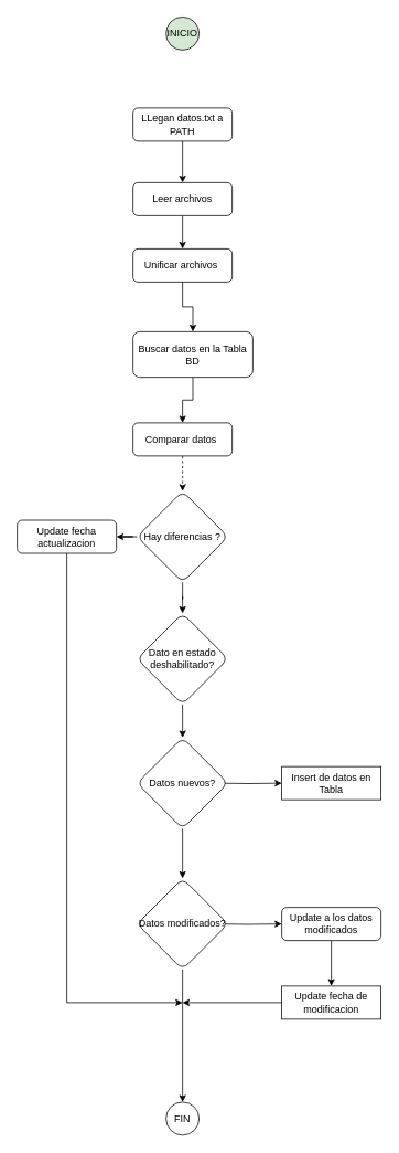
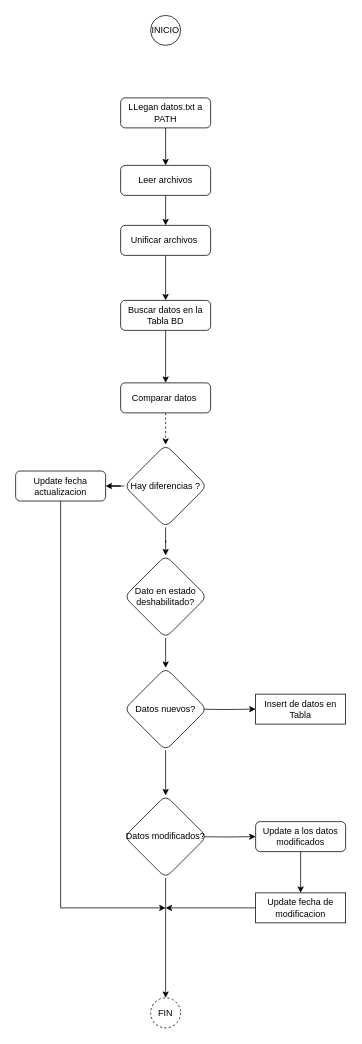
- <mxCell id="22" value="INICIO" style="ellipse;whiteSpace=wrap;html=1;rounded=1;glass=0;strokeWidth=1;shadow=0;labelBackgroundColor=none;fillColor=#d5e8d4;" vertex="1" parent="1"><mxGeometry x="200" y="20" width="40" height="40" as="geometry" /></mxCell>
+ <mxCell id="22" value="INICIO" style="ellipse;whiteSpace=wrap;html=1;rounded=1;glass=0;strokeWidth=1;shadow=0;labelBackgroundColor=none;" vertex="1" parent="1"><mxGeometry x="200" y="20" width="40" height="40" as="geometry" /></mxCell>
- <mxCell id="7" value="Buscar datos en la Tabla BD" style="rounded=1;whiteSpace=wrap;html=1;fontSize=12;glass=0;strokeWidth=1;shadow=0;labelBackgroundColor=none;" parent="1" vertex="1"><mxGeometry x="160" y="400" width="145" height="55" as="geometry" /></mxCell>
+ <mxCell id="7" value="Buscar datos en la Tabla BD" style="rounded=1;whiteSpace=wrap;html=1;fontSize=12;glass=0;strokeWidth=1;shadow=0;labelBackgroundColor=none;" parent="1" vertex="1"><mxGeometry x="160" y="400" width="120" height="40" as="geometry" /></mxCell>
- <mxCell id="21" value="FIN" style="ellipse;whiteSpace=wrap;html=1;rounded=1;glass=0;strokeWidth=1;shadow=0;labelBackgroundColor=none;" vertex="1" parent="1"><mxGeometry x="200" y="1330" width="40" height="40" as="geometry" /></mxCell>
+ <mxCell id="21" value="FIN" style="ellipse;whiteSpace=wrap;html=1;rounded=1;glass=0;strokeWidth=1;shadow=0;labelBackgroundColor=none;dashed=1;" vertex="1" parent="1"><mxGeometry x="200" y="1330" width="40" height="40" as="geometry" /></mxCell>
